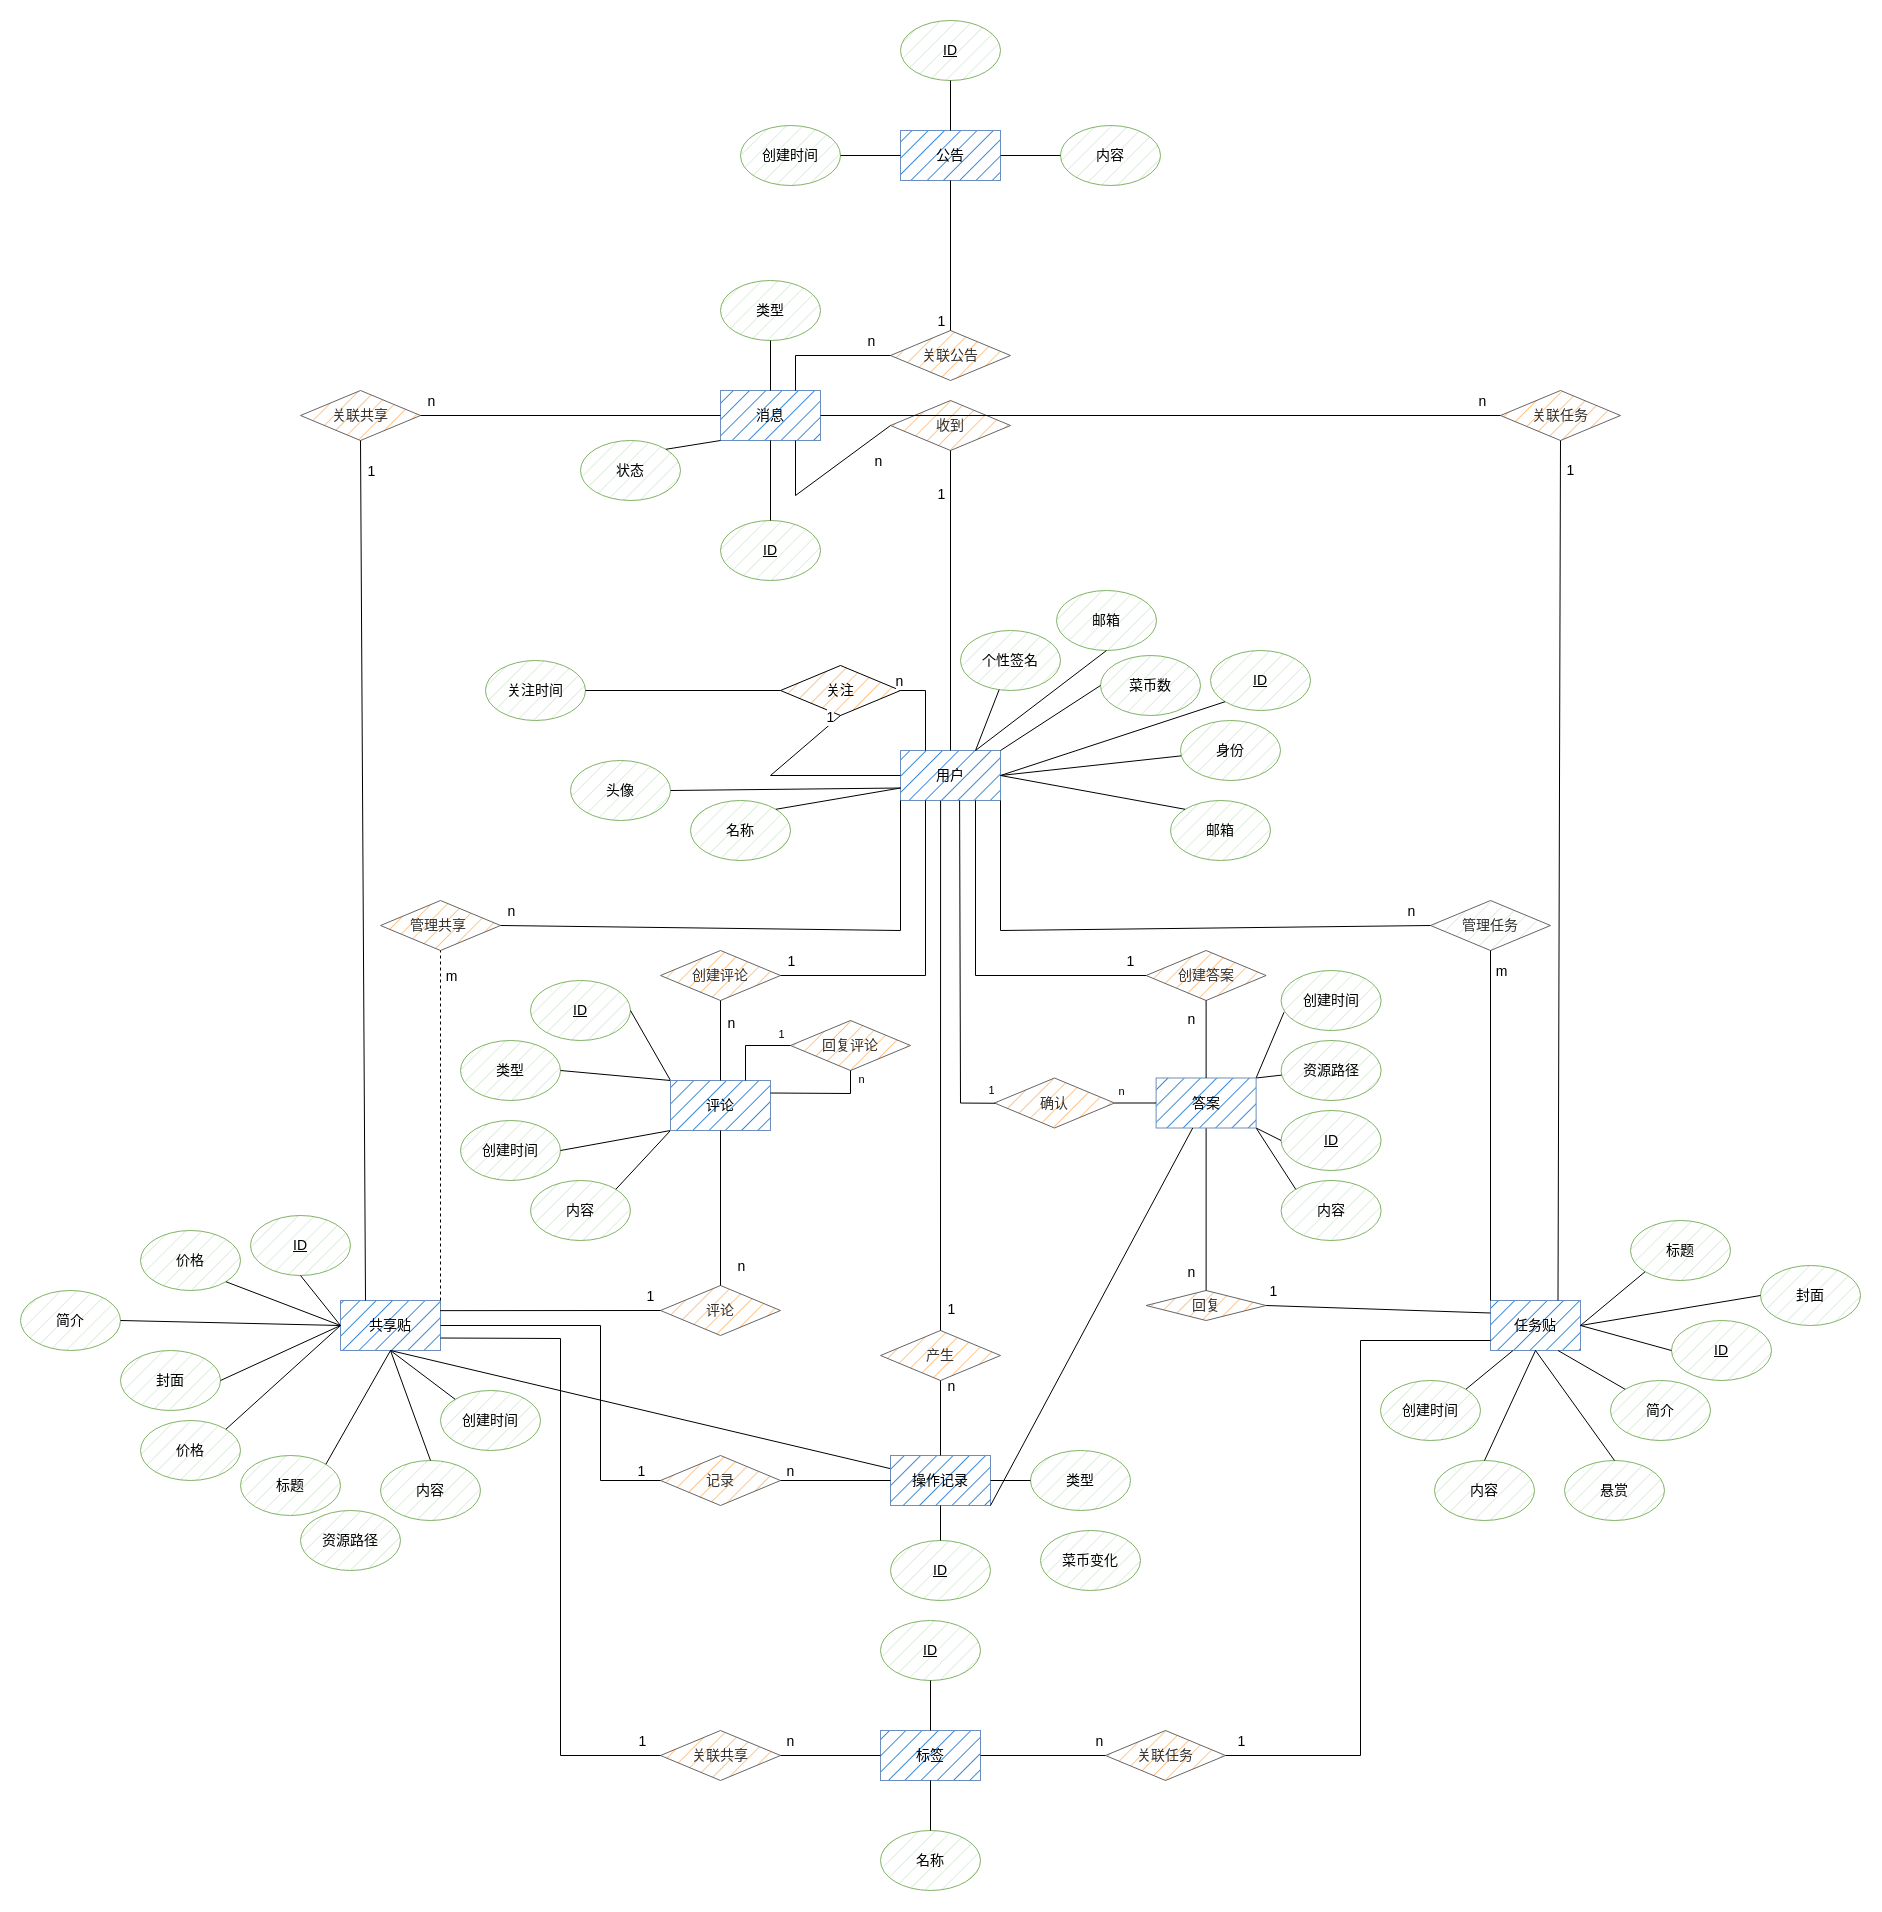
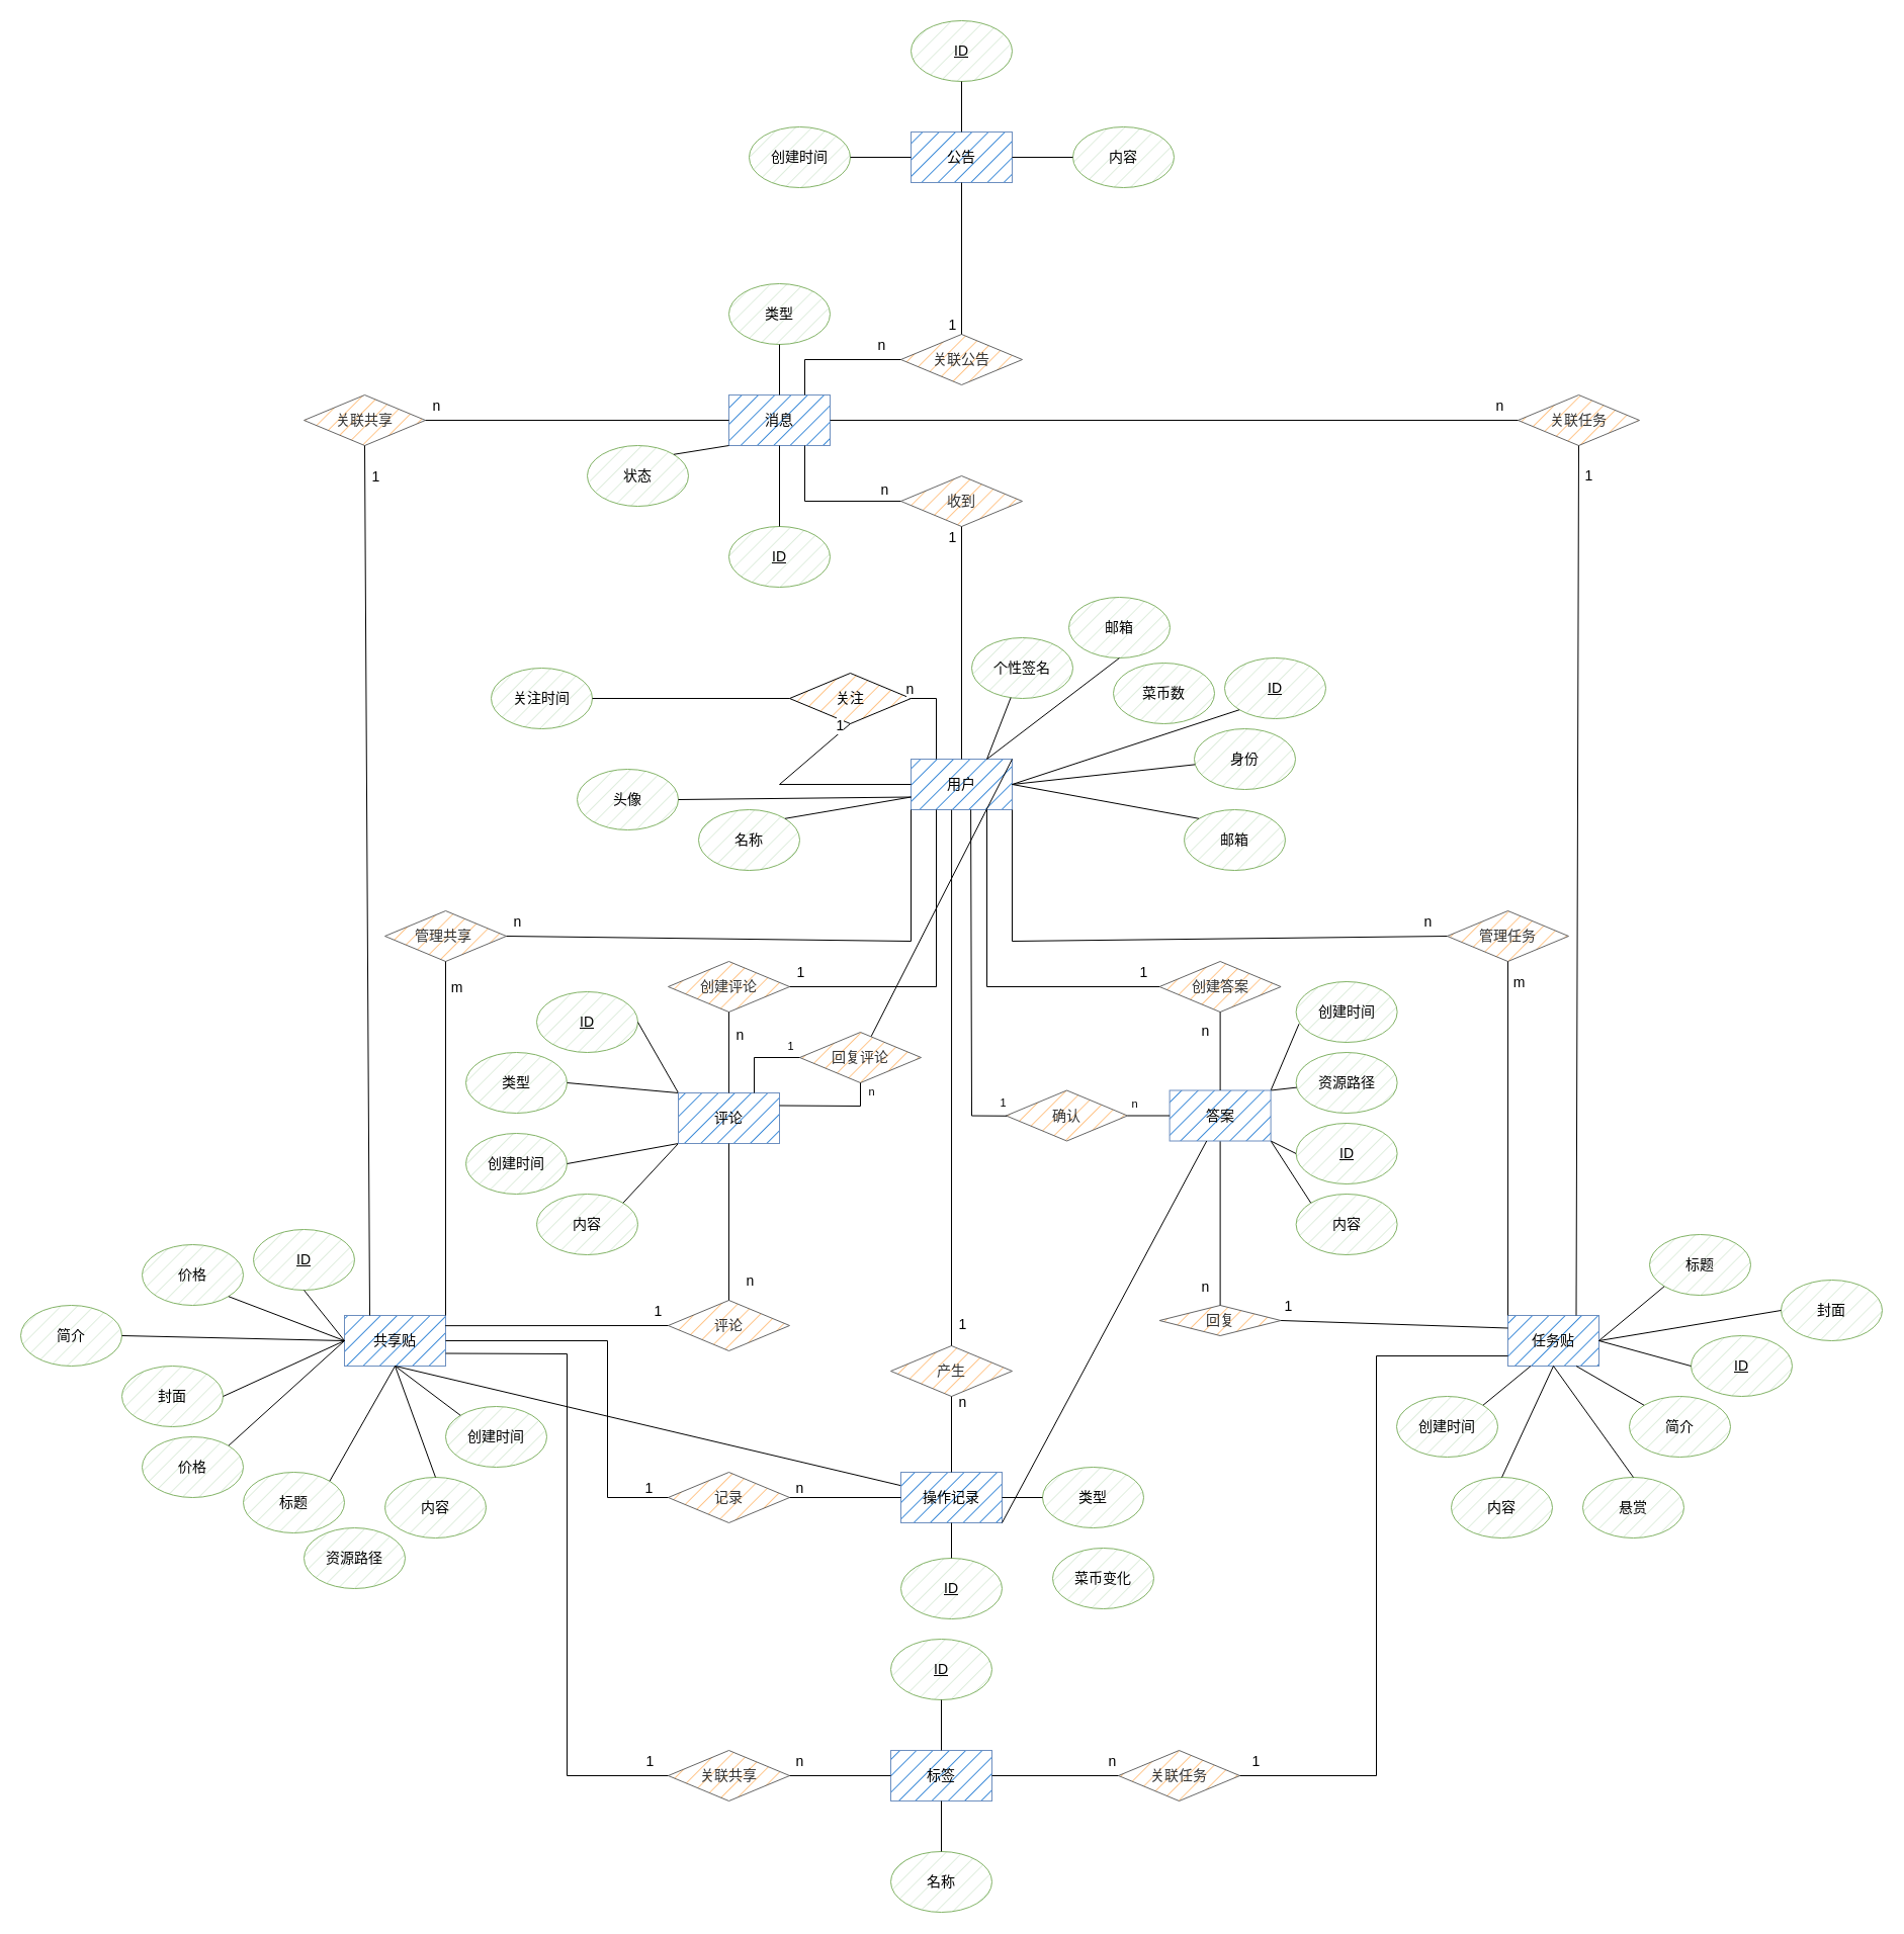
- <mxCell id="50" value="&lt;font style=&quot;font-size: 14px;&quot;&gt;收到&lt;/font&gt;" style="rhombus;whiteSpace=wrap;html=1;fillColor=#FFB366;fontColor=#333333;strokeColor=#666666;fillStyle=hatch;" parent="1" vertex="1"><mxGeometry x="890" y="400" width="120" height="50" as="geometry" /></mxCell>
+ <mxCell id="50" value="&lt;font style=&quot;font-size: 14px;&quot;&gt;收到&lt;/font&gt;" style="rhombus;whiteSpace=wrap;html=1;fillColor=#FFB366;fontColor=#333333;strokeColor=#666666;fillStyle=hatch;" parent="1" vertex="1"><mxGeometry x="890" y="470" width="120" height="50" as="geometry" /></mxCell>
- <mxCell id="60" value="" style="endArrow=none;html=1;rounded=0;exitX=1;exitY=0;exitDx=0;exitDy=0;entryX=0;entryY=0.5;entryDx=0;entryDy=0;" parent="1" source="2" target="6" edge="1"><mxGeometry width="50" height="50" relative="1" as="geometry"><mxPoint x="1330" y="750" as="sourcePoint" /><mxPoint x="1380" y="700" as="targetPoint" /></mxGeometry></mxCell>
+ <mxCell id="60" value="" style="endArrow=none;html=1;rounded=0;exitX=1;exitY=0;exitDx=0;exitDy=0;" parent="1" source="2" target="174" edge="1"><mxGeometry width="50" height="50" relative="1" as="geometry"><mxPoint x="1330" y="750" as="sourcePoint" /><mxPoint x="1380" y="700" as="targetPoint" /></mxGeometry></mxCell>
- <mxCell id="145" value="&lt;font style=&quot;font-size: 14px;&quot;&gt;管理任务&lt;/font&gt;" style="rhombus;whiteSpace=wrap;html=1;fillColor=#d5e8d4;fontColor=#333333;strokeColor=#666666;fillStyle=hatch;" parent="1" vertex="1"><mxGeometry x="1430" y="900" width="120" height="50" as="geometry" /></mxCell>
+ <mxCell id="145" value="&lt;font style=&quot;font-size: 14px;&quot;&gt;管理任务&lt;/font&gt;" style="rhombus;whiteSpace=wrap;html=1;fillColor=#FFB366;fontColor=#333333;strokeColor=#666666;fillStyle=hatch;" parent="1" vertex="1"><mxGeometry x="1430" y="900" width="120" height="50" as="geometry" /></mxCell>
- <mxCell id="118" value="" style="endArrow=none;html=1;rounded=0;entryX=0.5;entryY=1;entryDx=0;entryDy=0;exitX=1;exitY=0;exitDx=0;exitDy=0;dashed=1;" parent="1" source="21" target="88" edge="1"><mxGeometry width="50" height="50" relative="1" as="geometry"><mxPoint x="430" y="1300" as="sourcePoint" /><mxPoint x="540" y="1040" as="targetPoint" /></mxGeometry></mxCell>
+ <mxCell id="118" value="" style="endArrow=none;html=1;rounded=0;entryX=0.5;entryY=1;entryDx=0;entryDy=0;exitX=1;exitY=0;exitDx=0;exitDy=0;" parent="1" source="21" target="88" edge="1"><mxGeometry width="50" height="50" relative="1" as="geometry"><mxPoint x="430" y="1300" as="sourcePoint" /><mxPoint x="540" y="1040" as="targetPoint" /></mxGeometry></mxCell>
